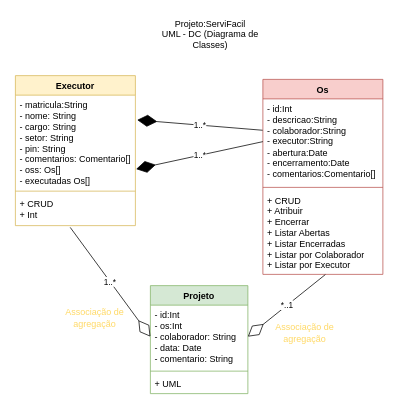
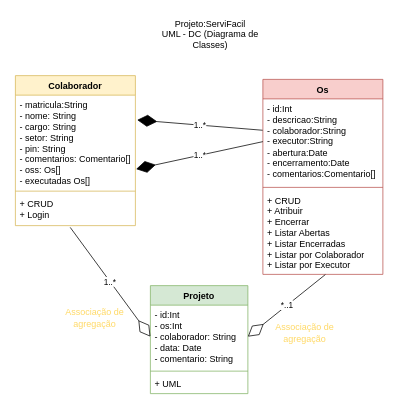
- <mxCell id="3" value="Executor" style="swimlane;fontStyle=1;align=center;verticalAlign=top;childLayout=stackLayout;horizontal=1;startSize=26;horizontalStack=0;resizeParent=1;resizeParentMax=0;resizeLast=0;collapsible=1;marginBottom=0;whiteSpace=wrap;html=1;fillColor=#fff2cc;strokeColor=#d6b656;" parent="1" vertex="1"><mxGeometry x="20" y="100" width="160" height="200" as="geometry" /></mxCell>
+ <mxCell id="3" value="Colaborador" style="swimlane;fontStyle=1;align=center;verticalAlign=top;childLayout=stackLayout;horizontal=1;startSize=26;horizontalStack=0;resizeParent=1;resizeParentMax=0;resizeLast=0;collapsible=1;marginBottom=0;whiteSpace=wrap;html=1;fillColor=#fff2cc;strokeColor=#d6b656;" parent="1" vertex="1"><mxGeometry x="20" y="100" width="160" height="200" as="geometry" /></mxCell>
- <mxCell id="6" value="+ CRUD&lt;div&gt;+ Int&lt;/div&gt;" style="text;strokeColor=none;fillColor=none;align=left;verticalAlign=top;spacingLeft=4;spacingRight=4;overflow=hidden;rotatable=0;points=[[0,0.5],[1,0.5]];portConstraint=eastwest;whiteSpace=wrap;html=1;" parent="3" vertex="1"><mxGeometry y="158" width="160" height="42" as="geometry" /></mxCell>
+ <mxCell id="6" value="+ CRUD&lt;div&gt;+ Login&lt;/div&gt;" style="text;strokeColor=none;fillColor=none;align=left;verticalAlign=top;spacingLeft=4;spacingRight=4;overflow=hidden;rotatable=0;points=[[0,0.5],[1,0.5]];portConstraint=eastwest;whiteSpace=wrap;html=1;" parent="3" vertex="1"><mxGeometry y="158" width="160" height="42" as="geometry" /></mxCell>
